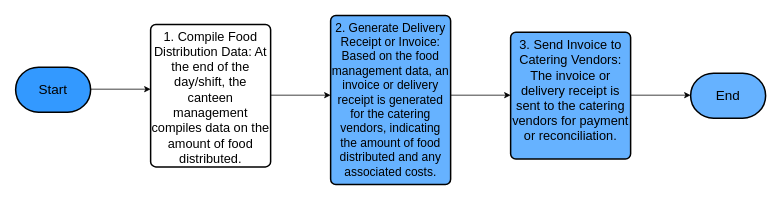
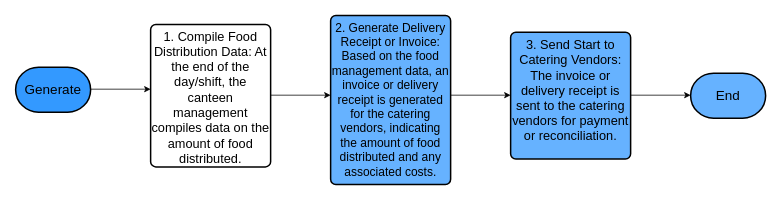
- <mxCell id="7" value="&lt;font style=&quot;font-size: 17px;&quot;&gt;3.&amp;nbsp;Send Invoice to Catering Vendors: The invoice or delivery receipt is sent to the catering vendors for payment or reconciliation.&lt;/font&gt;" style="rounded=1;whiteSpace=wrap;html=1;absoluteArcSize=1;arcSize=14;strokeWidth=2;align=center;verticalAlign=top;fillColor=#66B2FF;" vertex="1" parent="1"><mxGeometry x="680" y="42.5" width="160" height="169" as="geometry" /></mxCell>
+ <mxCell id="7" value="&lt;font style=&quot;font-size: 17px;&quot;&gt;3.&amp;nbsp;Send Start to Catering Vendors: The invoice or delivery receipt is sent to the catering vendors for payment or reconciliation.&lt;/font&gt;" style="rounded=1;whiteSpace=wrap;html=1;absoluteArcSize=1;arcSize=14;strokeWidth=2;align=center;verticalAlign=top;fillColor=#66B2FF;" vertex="1" parent="1"><mxGeometry x="680" y="42.5" width="160" height="169" as="geometry" /></mxCell>
- <mxCell id="2" value="&lt;font style=&quot;font-size: 18px;&quot;&gt;Start&lt;/font&gt;" style="strokeWidth=2;html=1;shape=mxgraph.flowchart.terminator;whiteSpace=wrap;fillColor=#3399FF;" vertex="1" parent="1"><mxGeometry x="20" y="89" width="100" height="60" as="geometry" /></mxCell>
+ <mxCell id="2" value="&lt;font style=&quot;font-size: 18px;&quot;&gt;Generate&lt;/font&gt;" style="strokeWidth=2;html=1;shape=mxgraph.flowchart.terminator;whiteSpace=wrap;fillColor=#3399FF;" vertex="1" parent="1"><mxGeometry x="20" y="89" width="100" height="60" as="geometry" /></mxCell>
